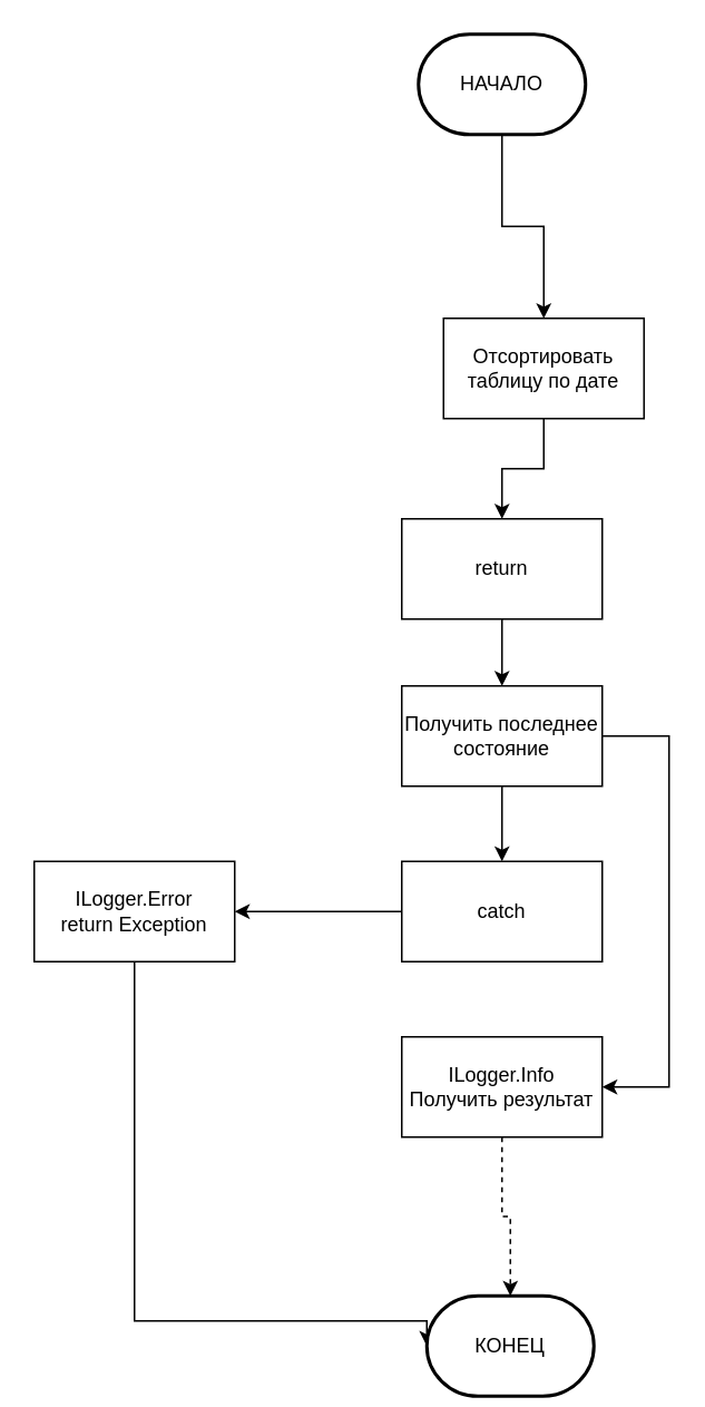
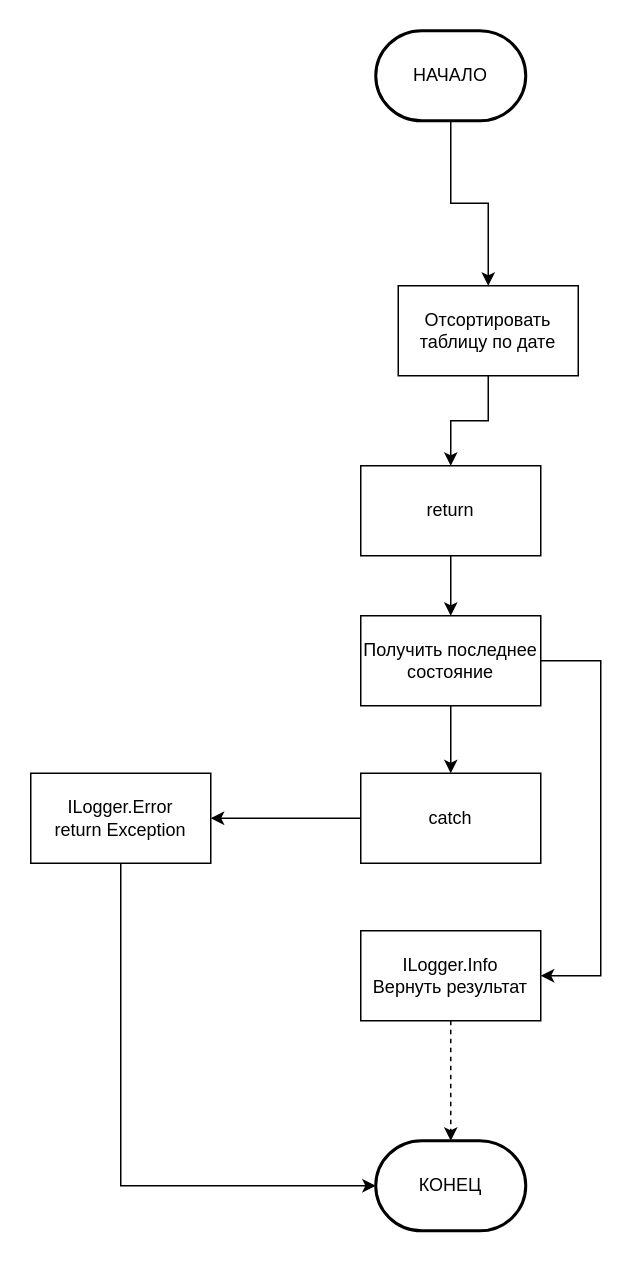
- <mxCell id="16" value="ILogger.Info&lt;br&gt;Получить результат" style="rounded=0;whiteSpace=wrap;html=1;" vertex="1" parent="1"><mxGeometry x="240" y="620" width="120" height="60" as="geometry" /></mxCell>
+ <mxCell id="16" value="ILogger.Info&lt;br&gt;Вернуть результат" style="rounded=0;whiteSpace=wrap;html=1;" vertex="1" parent="1"><mxGeometry x="240" y="620" width="120" height="60" as="geometry" /></mxCell>
- <mxCell id="17" value="КОНЕЦ" style="strokeWidth=2;html=1;shape=mxgraph.flowchart.terminator;whiteSpace=wrap;" vertex="1" parent="1"><mxGeometry x="255" y="775" width="100" height="60" as="geometry" /></mxCell>
+ <mxCell id="17" value="КОНЕЦ" style="strokeWidth=2;html=1;shape=mxgraph.flowchart.terminator;whiteSpace=wrap;" vertex="1" parent="1"><mxGeometry x="250" y="760" width="100" height="60" as="geometry" /></mxCell>
